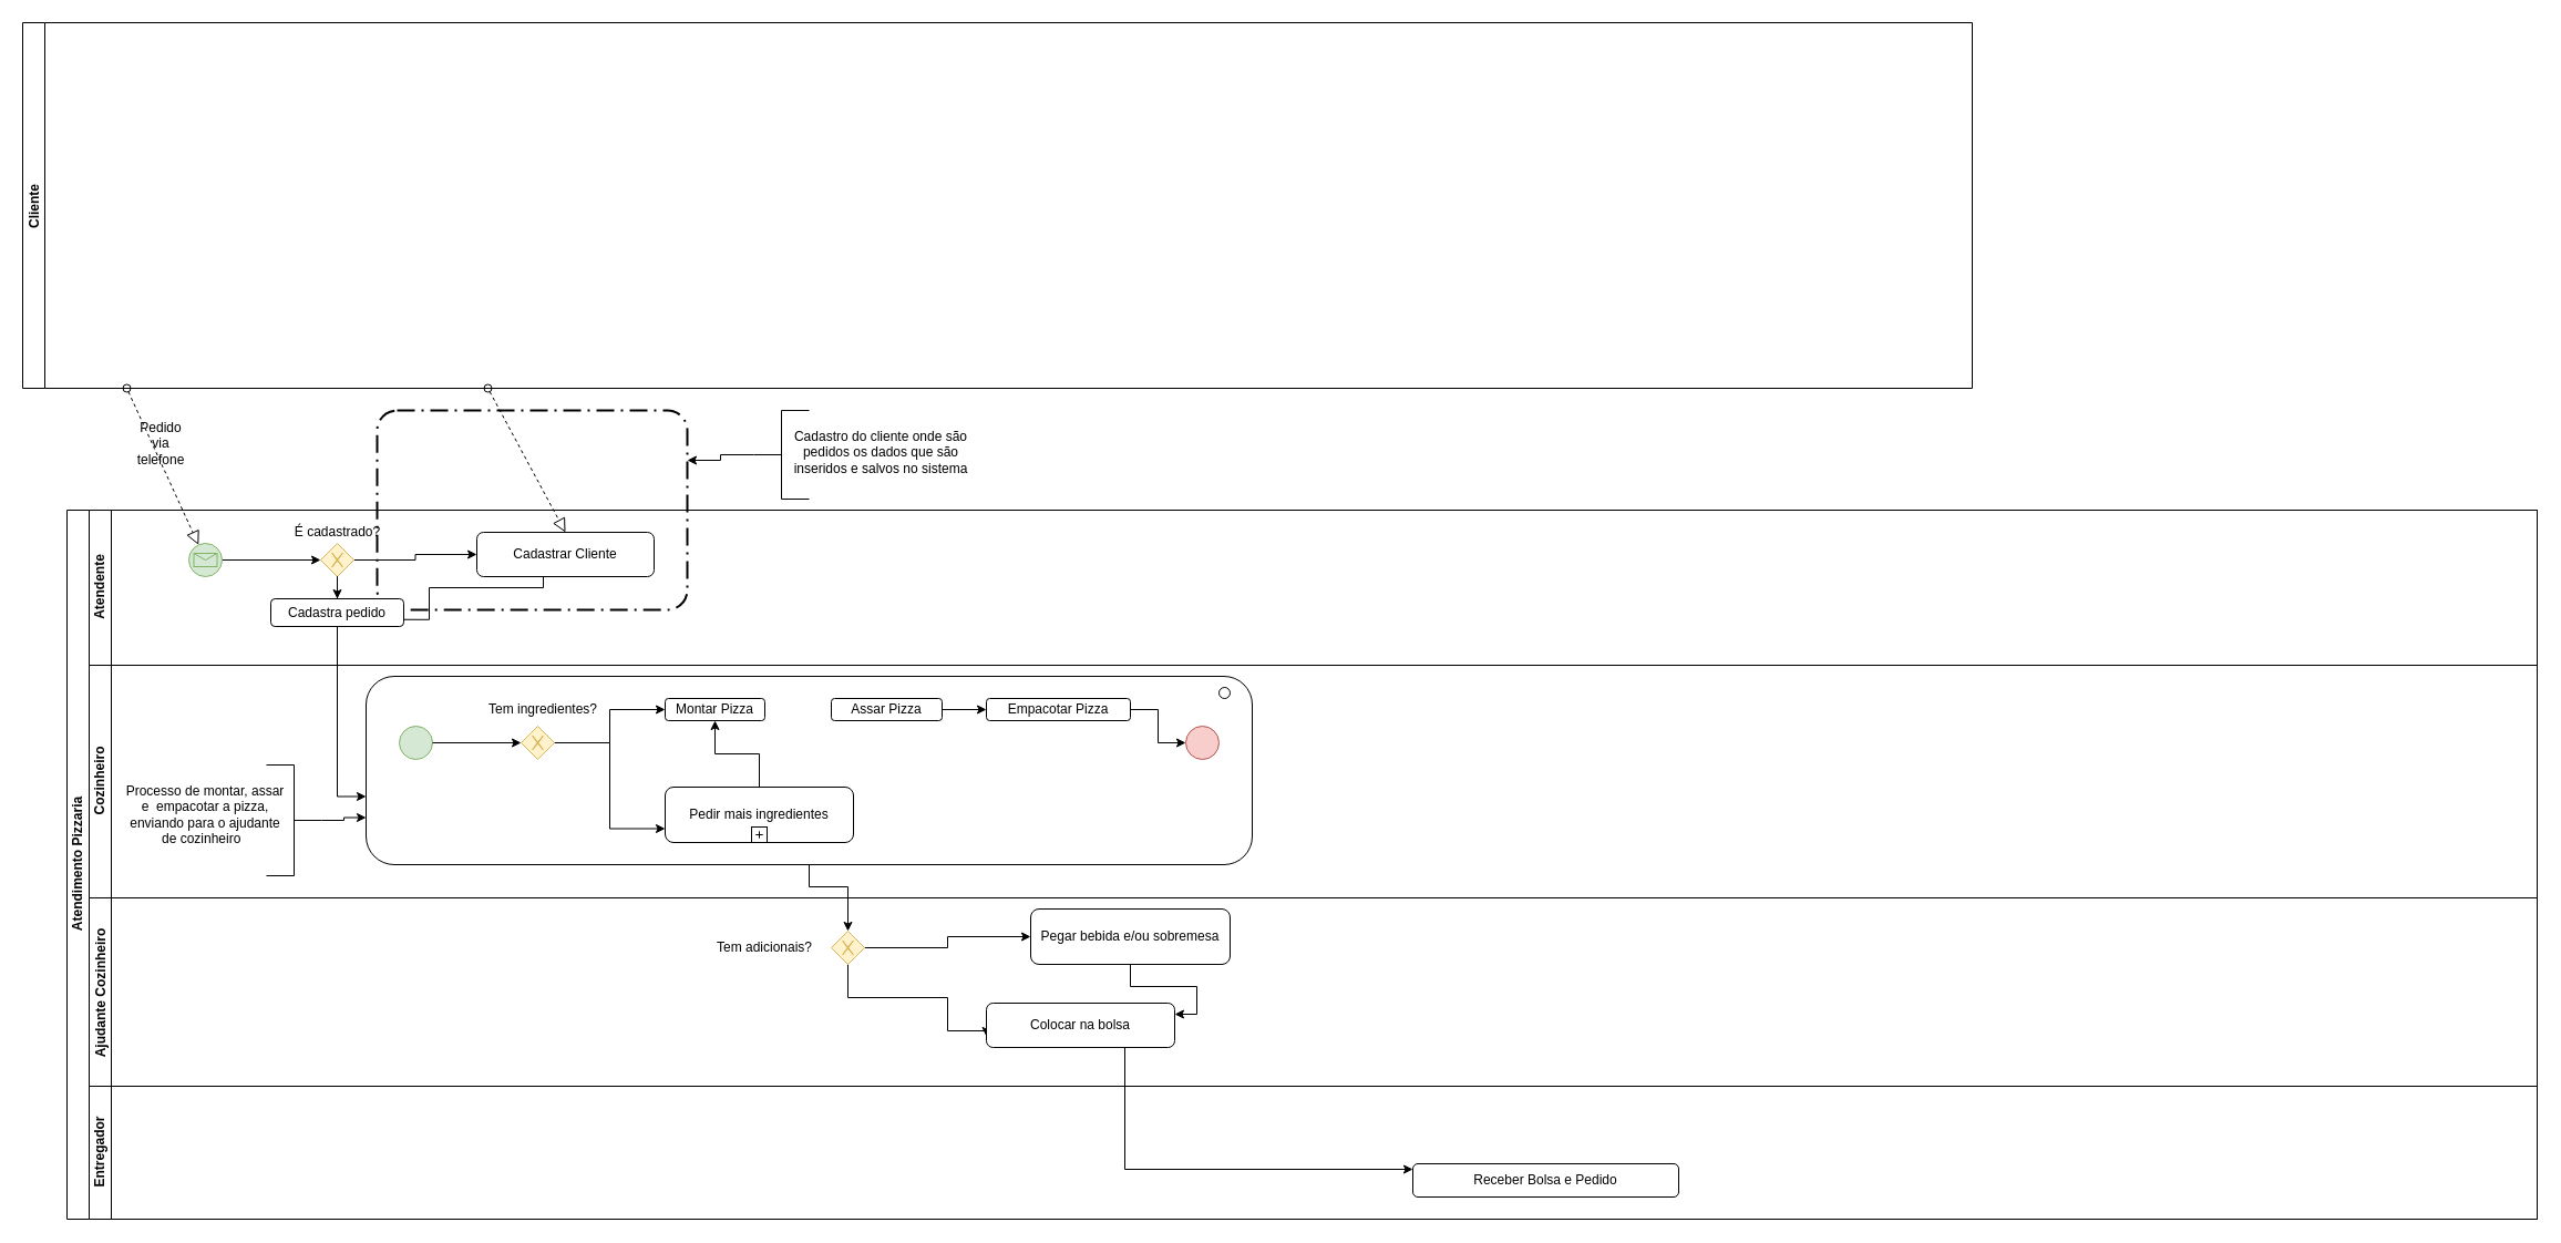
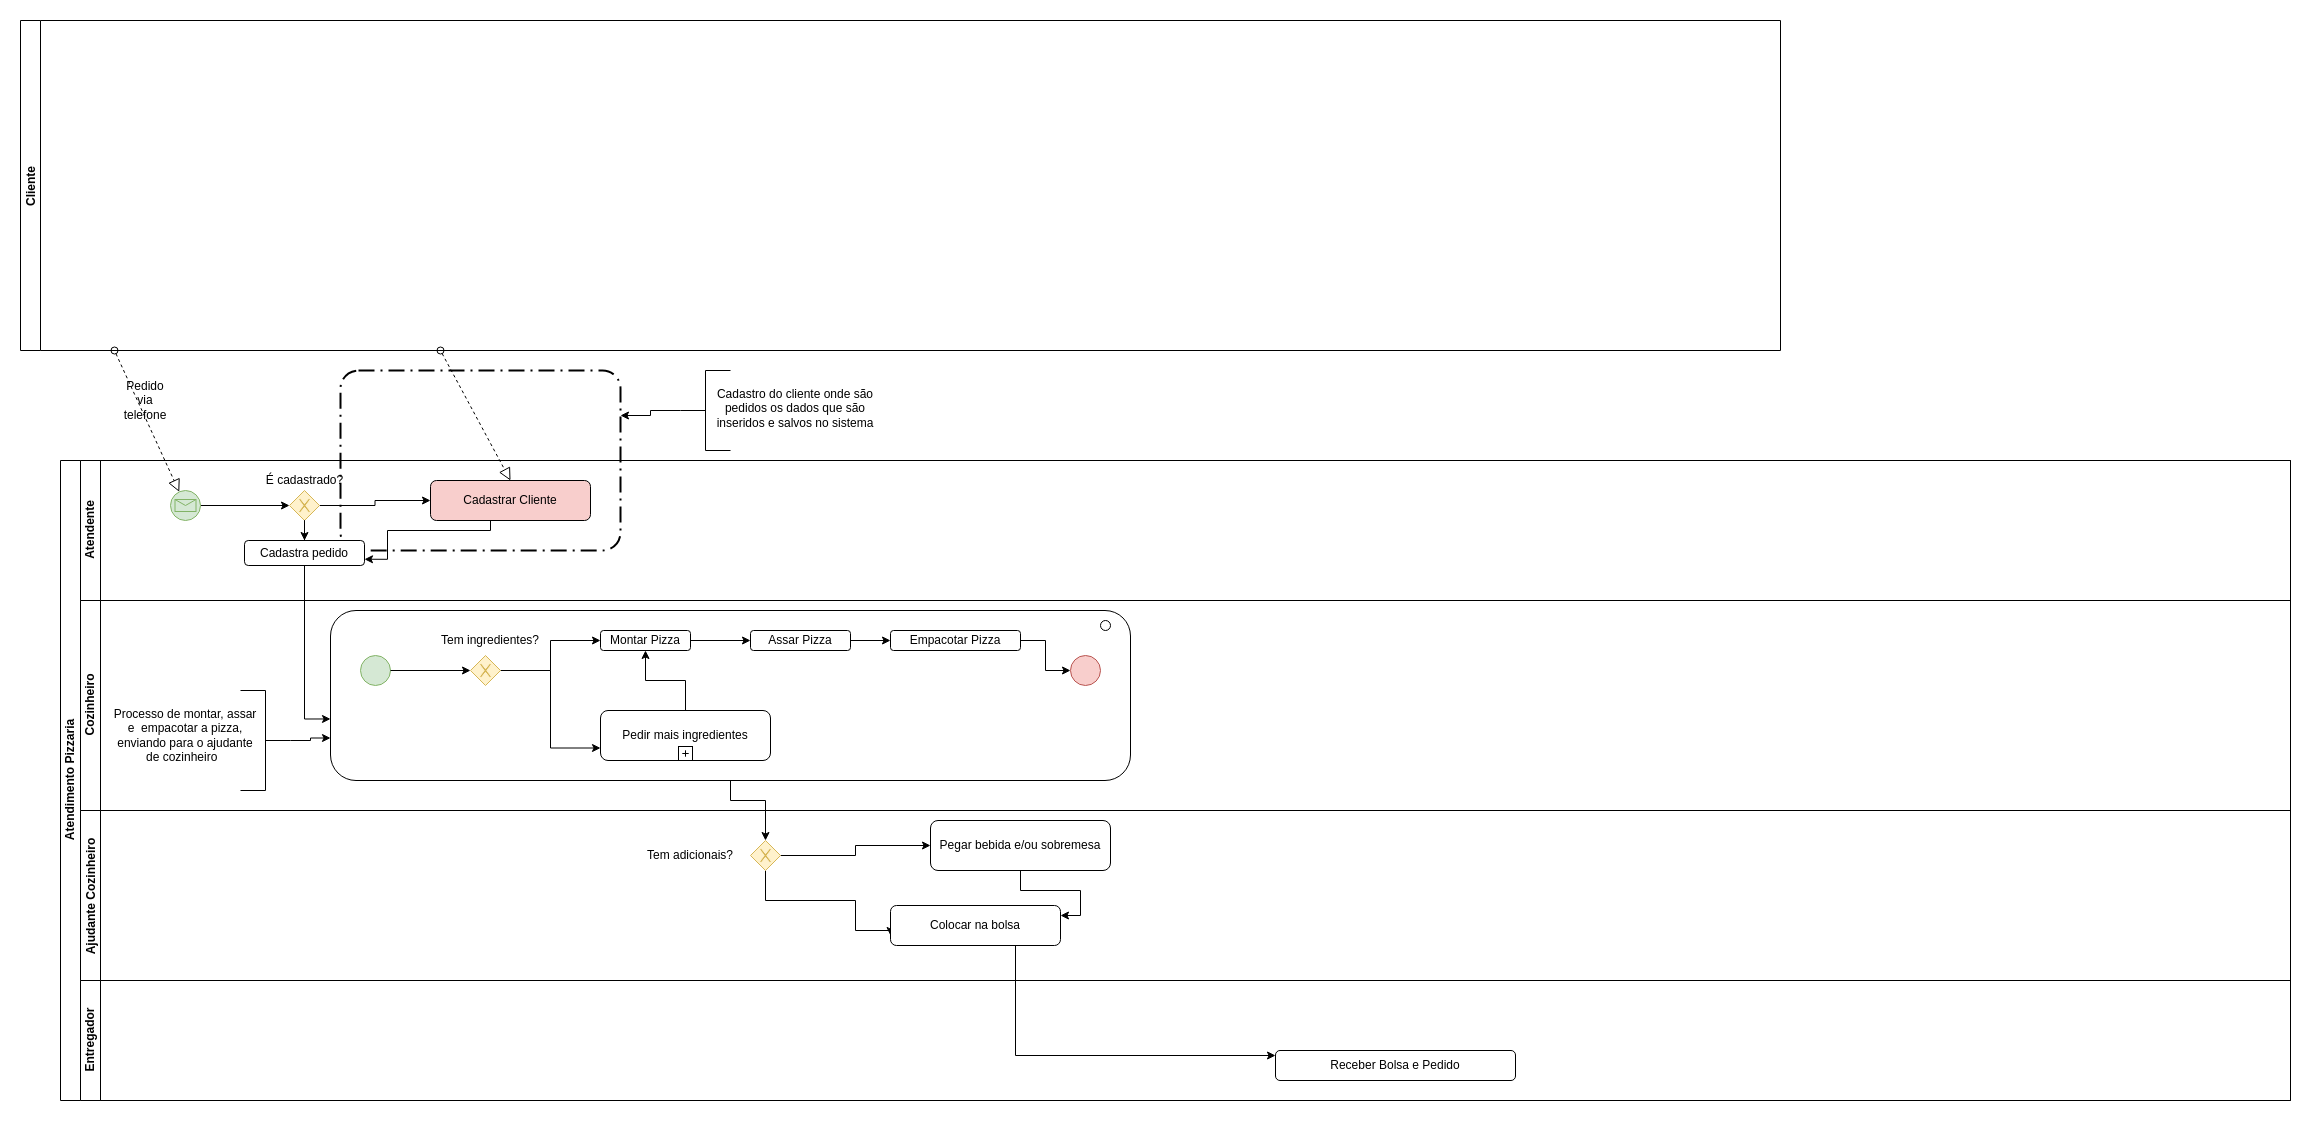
- <mxCell id="16" value="Cadastrar Cliente" style="rounded=1;whiteSpace=wrap;html=1;" parent="11" vertex="1"><mxGeometry x="350" y="20" width="160" height="40" as="geometry" /></mxCell>
+ <mxCell id="16" value="Cadastrar Cliente" style="rounded=1;whiteSpace=wrap;html=1;fillColor=#f8cecc;" parent="11" vertex="1"><mxGeometry x="350" y="20" width="160" height="40" as="geometry" /></mxCell>
- <mxCell id="14" style="edgeStyle=orthogonalEdgeStyle;rounded=0;orthogonalLoop=1;jettySize=auto;html=1;entryX=1;entryY=0.75;entryDx=0;entryDy=0;endArrow=none;" parent="11" source="16" target="20" edge="1"><mxGeometry relative="1" as="geometry"><Array as="points"><mxPoint x="410" y="70" /><mxPoint x="307" y="70" /><mxPoint x="307" y="99" /></Array></mxGeometry></mxCell>
+ <mxCell id="14" style="edgeStyle=orthogonalEdgeStyle;rounded=0;orthogonalLoop=1;jettySize=auto;html=1;entryX=1;entryY=0.75;entryDx=0;entryDy=0;" parent="11" source="16" target="20" edge="1"><mxGeometry relative="1" as="geometry"><Array as="points"><mxPoint x="410" y="70" /><mxPoint x="307" y="70" /><mxPoint x="307" y="99" /></Array></mxGeometry></mxCell>
+ <mxCell id="33" style="edgeStyle=orthogonalEdgeStyle;rounded=0;orthogonalLoop=1;jettySize=auto;html=1;" edge="1" parent="21" source="24" target="25"><mxGeometry relative="1" as="geometry" /></mxCell>
